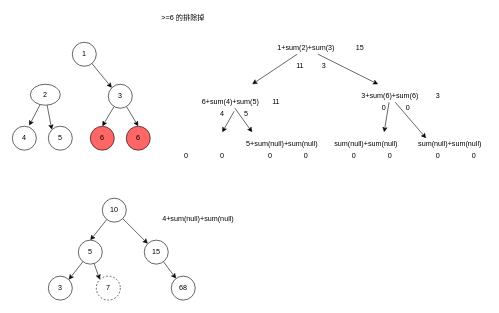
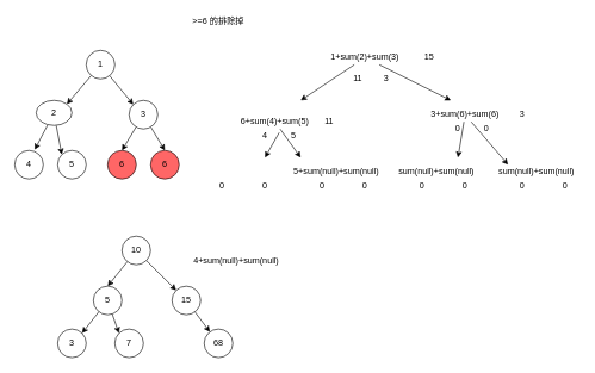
+ <mxCell id="2" style="rounded=0;orthogonalLoop=1;jettySize=auto;html=1;entryX=1;entryY=0;entryDx=0;entryDy=0;" edge="1" parent="1" source="4" target="7"><mxGeometry relative="1" as="geometry" /></mxCell>
- <mxCell id="50" value="7" style="ellipse;whiteSpace=wrap;html=1;aspect=fixed;dashed=1;" vertex="1" parent="1"><mxGeometry x="160" y="460" width="40" height="40" as="geometry" /></mxCell>
+ <mxCell id="50" value="7" style="ellipse;whiteSpace=wrap;html=1;aspect=fixed;" vertex="1" parent="1"><mxGeometry x="160" y="460" width="40" height="40" as="geometry" /></mxCell>
